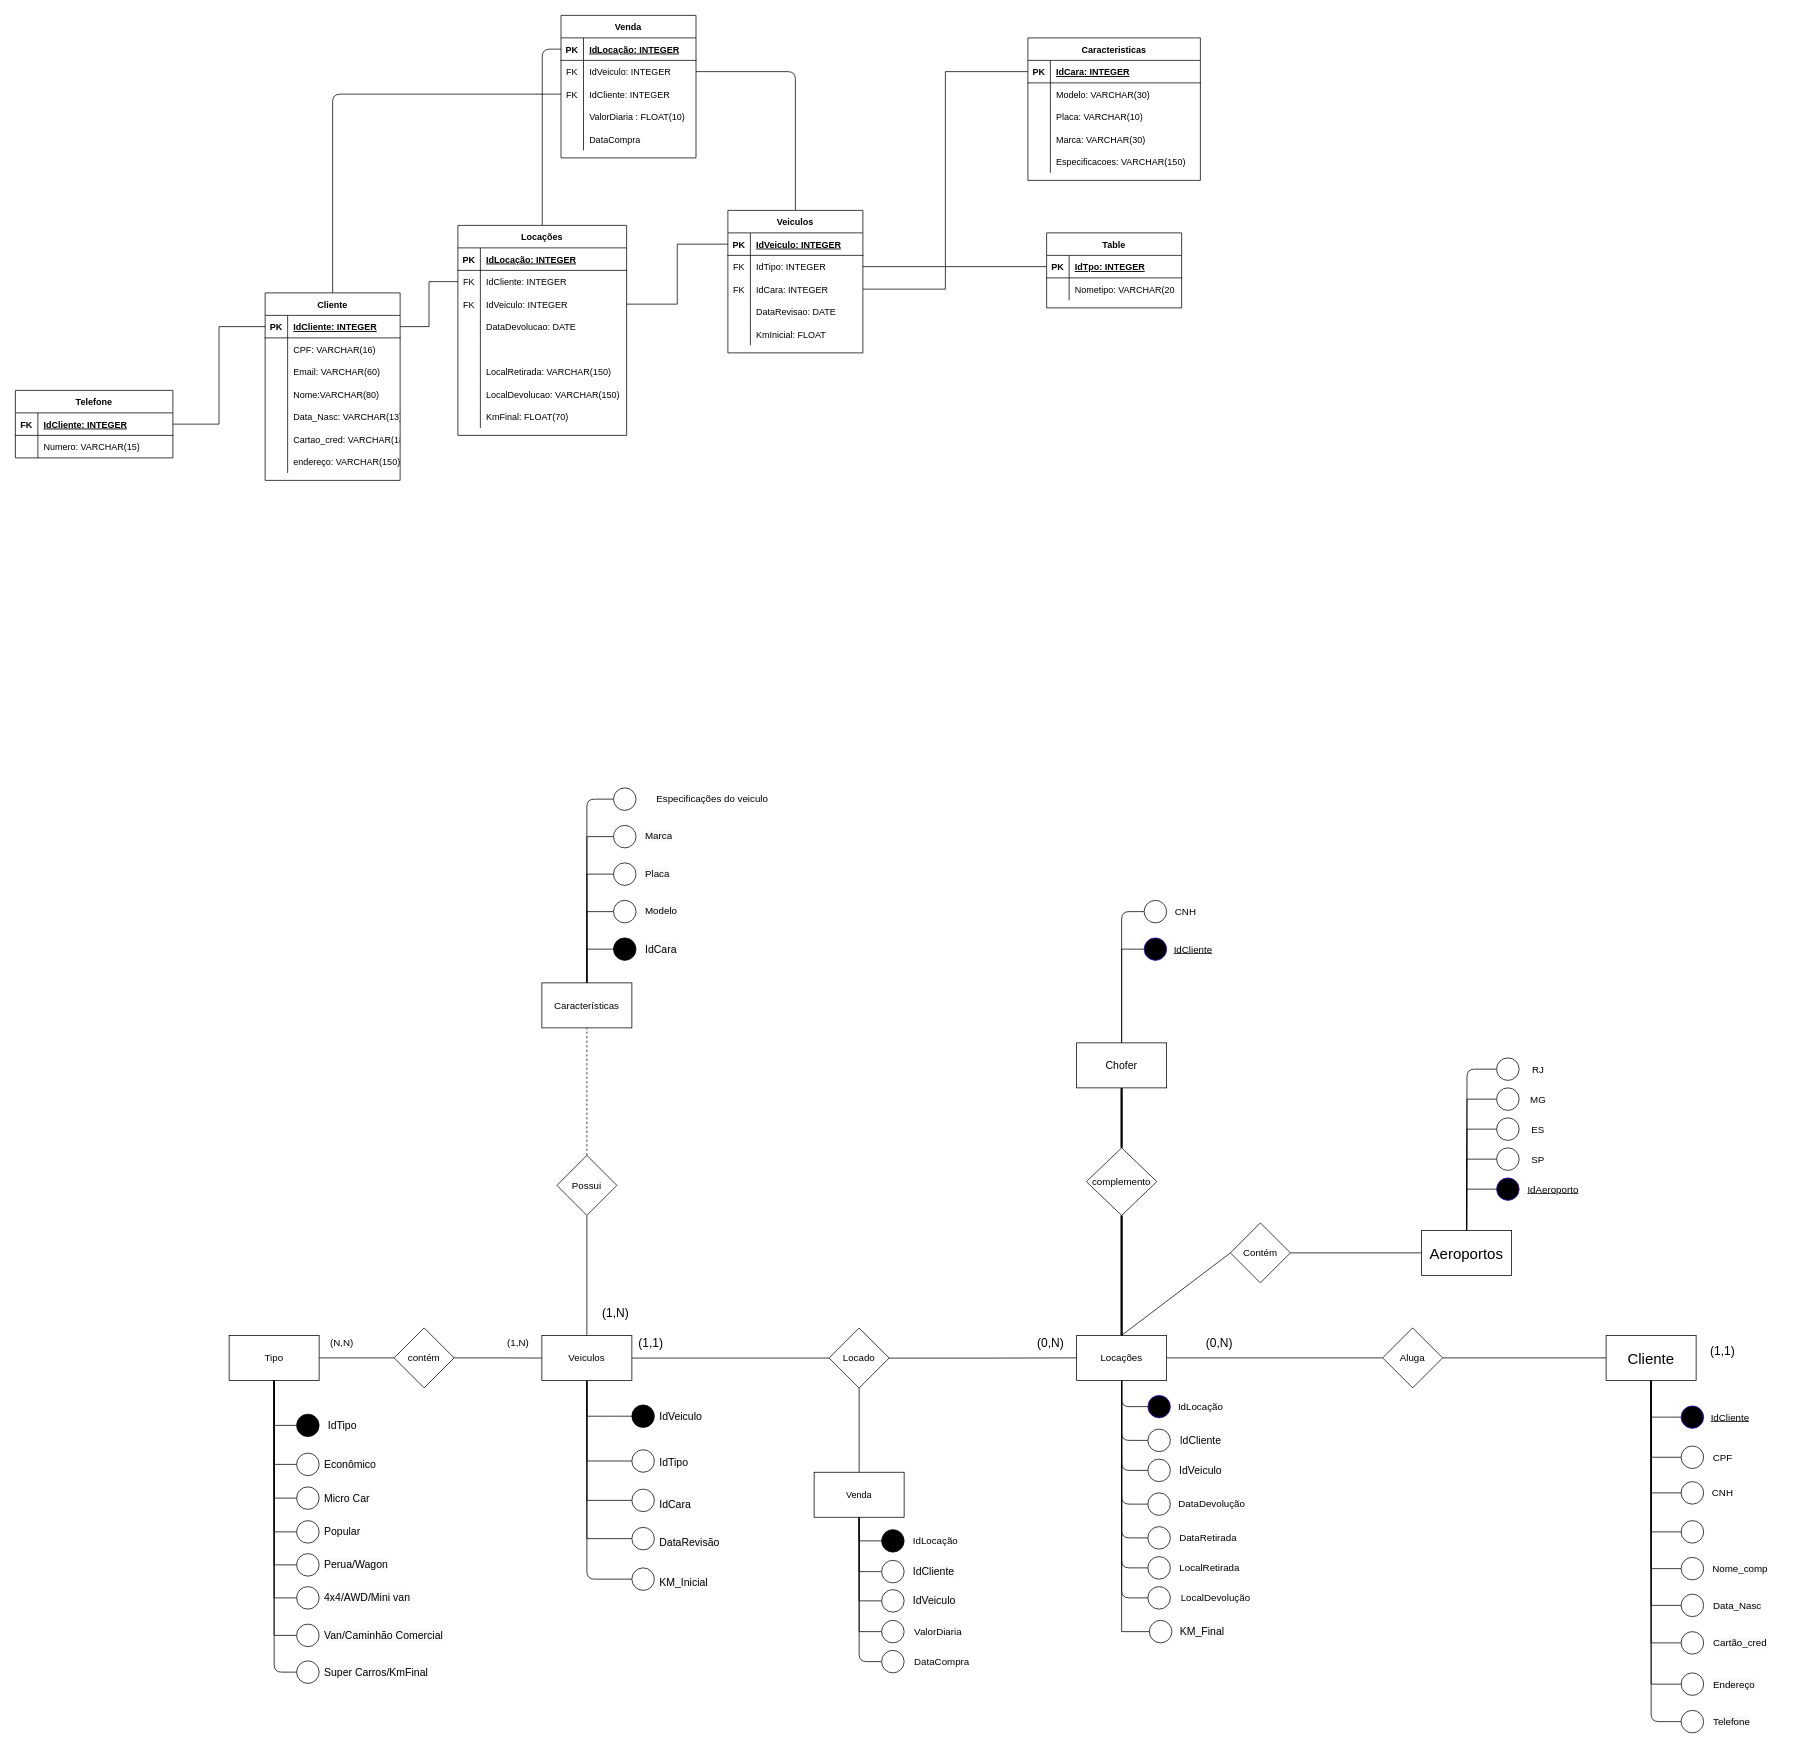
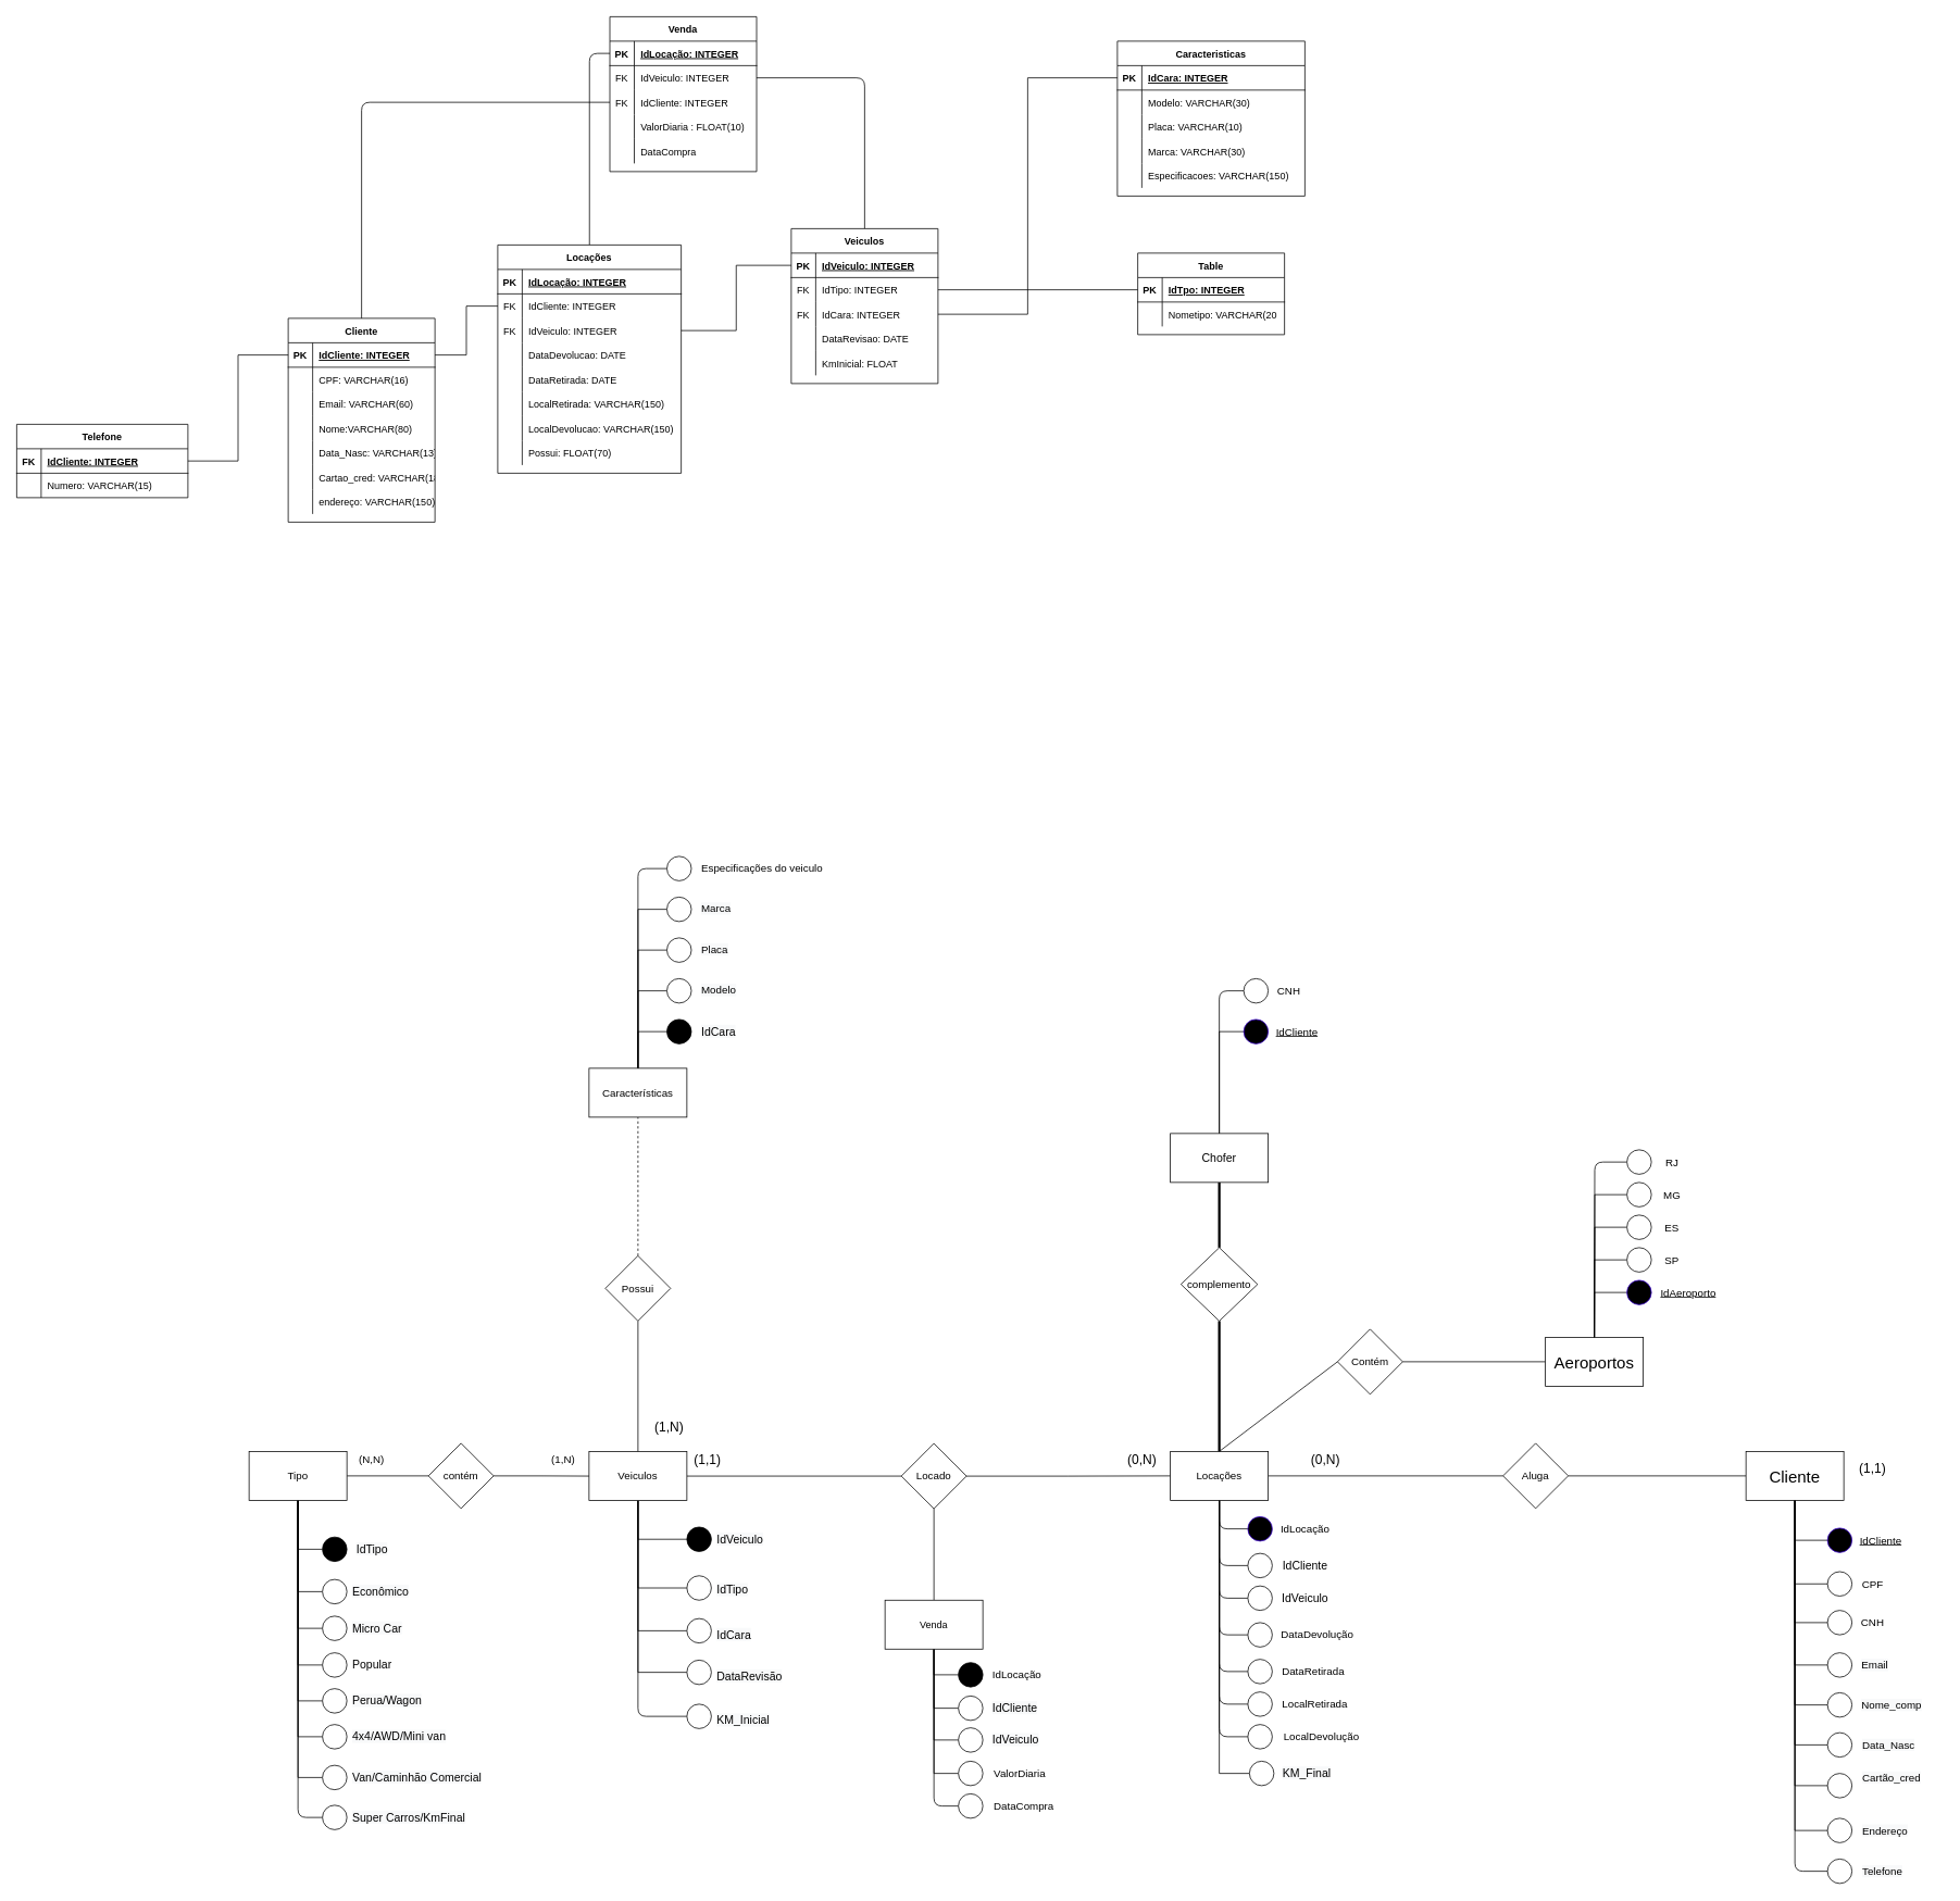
+ <mxCell id="192" value="DataRetirada: DATE" style="shape=partialRectangle;connectable=0;fillColor=none;top=0;left=0;bottom=0;right=0;align=left;spacingLeft=6;overflow=hidden;" parent="190" vertex="1"><mxGeometry x="30" width="195.0" height="30" as="geometry"><mxRectangle width="195.0" height="30" as="alternateBounds" /></mxGeometry></mxCell>
- <mxCell id="201" value="KmFinal: FLOAT(70)" style="shape=partialRectangle;connectable=0;fillColor=none;top=0;left=0;bottom=0;right=0;align=left;spacingLeft=6;overflow=hidden;" parent="199" vertex="1"><mxGeometry x="30" width="195.0" height="30" as="geometry"><mxRectangle width="195.0" height="30" as="alternateBounds" /></mxGeometry></mxCell>
+ <mxCell id="201" value="Possui: FLOAT(70)" style="shape=partialRectangle;connectable=0;fillColor=none;top=0;left=0;bottom=0;right=0;align=left;spacingLeft=6;overflow=hidden;" parent="199" vertex="1"><mxGeometry x="30" width="195.0" height="30" as="geometry"><mxRectangle width="195.0" height="30" as="alternateBounds" /></mxGeometry></mxCell>
- <mxCell id="122" value="&lt;div style=&quot;text-align: center&quot;&gt;&lt;span&gt;&lt;font face=&quot;helvetica&quot;&gt;Especificações do veiculo&lt;/font&gt;&lt;/span&gt;&lt;/div&gt;" style="text;whiteSpace=wrap;html=1;fontSize=13;" parent="1" vertex="1"><mxGeometry x="872.5" y="1050" width="177.5" height="30" as="geometry" /></mxCell>
+ <mxCell id="122" value="&lt;div style=&quot;text-align: center&quot;&gt;&lt;span&gt;&lt;font face=&quot;helvetica&quot;&gt;Especificações do veiculo&lt;/font&gt;&lt;/span&gt;&lt;/div&gt;" style="text;whiteSpace=wrap;html=1;fontSize=13;" parent="1" vertex="1"><mxGeometry x="857.5" y="1050" width="177.5" height="30" as="geometry" /></mxCell>
+ <mxCell id="61" value="&lt;span style=&quot;color: rgb(0, 0, 0); font-family: helvetica; font-size: 13px; font-style: normal; font-weight: 400; letter-spacing: normal; text-align: center; text-indent: 0px; text-transform: none; word-spacing: 0px; background-color: rgb(248, 249, 250); display: inline; float: none;&quot;&gt;Email&lt;/span&gt;" style="text;whiteSpace=wrap;html=1;fontSize=14;" parent="1" vertex="1"><mxGeometry x="2281" y="2027" width="60" height="30" as="geometry" /></mxCell>
- <mxCell id="64" value="&lt;span style=&quot;color: rgb(0, 0, 0); font-family: helvetica; font-size: 13px; font-style: normal; font-weight: 400; letter-spacing: normal; text-align: center; text-indent: 0px; text-transform: none; word-spacing: 0px; background-color: rgb(248, 249, 250); display: inline; float: none;&quot;&gt;Cartão_cred&lt;/span&gt;" style="text;whiteSpace=wrap;html=1;fontSize=14;" parent="1" vertex="1"><mxGeometry x="2282" y="2175" width="100" height="30" as="geometry" /></mxCell>
+ <mxCell id="64" value="&lt;span style=&quot;color: rgb(0, 0, 0); font-family: helvetica; font-size: 13px; font-style: normal; font-weight: 400; letter-spacing: normal; text-align: center; text-indent: 0px; text-transform: none; word-spacing: 0px; background-color: rgb(248, 249, 250); display: inline; float: none;&quot;&gt;Cartão_cred&lt;/span&gt;" style="text;whiteSpace=wrap;html=1;fontSize=14;" parent="1" vertex="1"><mxGeometry x="2282" y="2165" width="100" height="30" as="geometry" /></mxCell>
